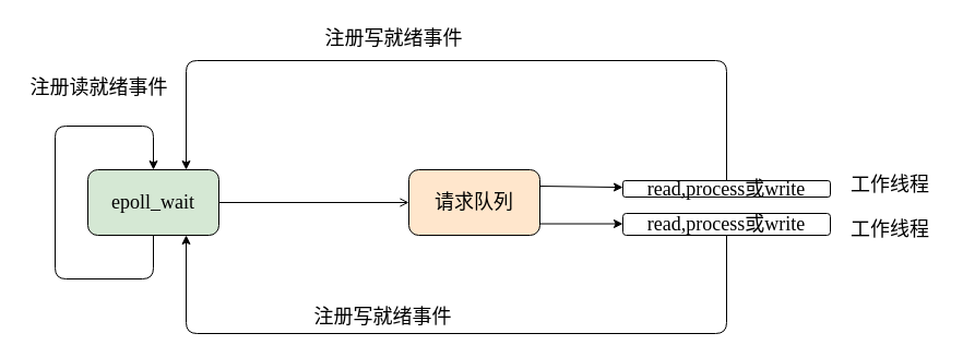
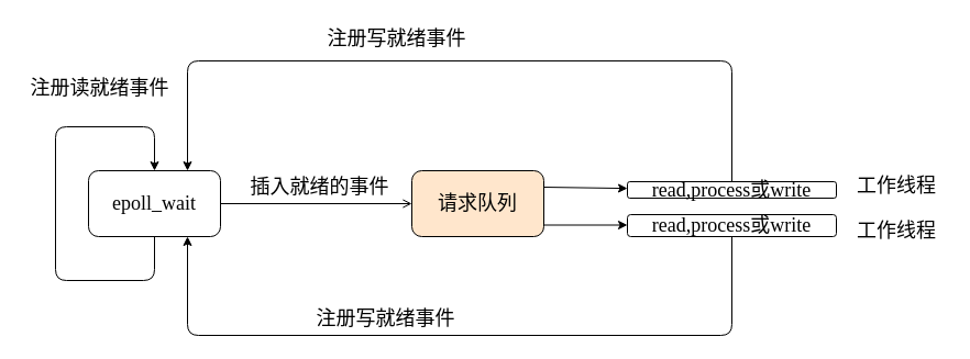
+ <mxCell id="8" value="插入就绪的事件" style="text;html=1;align=center;verticalAlign=middle;resizable=0;points=[];autosize=1;strokeColor=none;fillColor=none;fontSize=18;fontFamily=Comic Sans MS;" vertex="1" parent="1"><mxGeometry x="220" y="155" width="140" height="30" as="geometry" /></mxCell>
- <mxCell id="4" value="epoll_wait" style="rounded=1;whiteSpace=wrap;html=1;fontFamily=Comic Sans MS;fontSize=18;fillColor=#d5e8d4;" vertex="1" parent="1"><mxGeometry x="80" y="155" width="120" height="60" as="geometry" /></mxCell>
+ <mxCell id="4" value="epoll_wait" style="rounded=1;whiteSpace=wrap;html=1;fontFamily=Comic Sans MS;fontSize=18;" vertex="1" parent="1"><mxGeometry x="80" y="155" width="120" height="60" as="geometry" /></mxCell>
